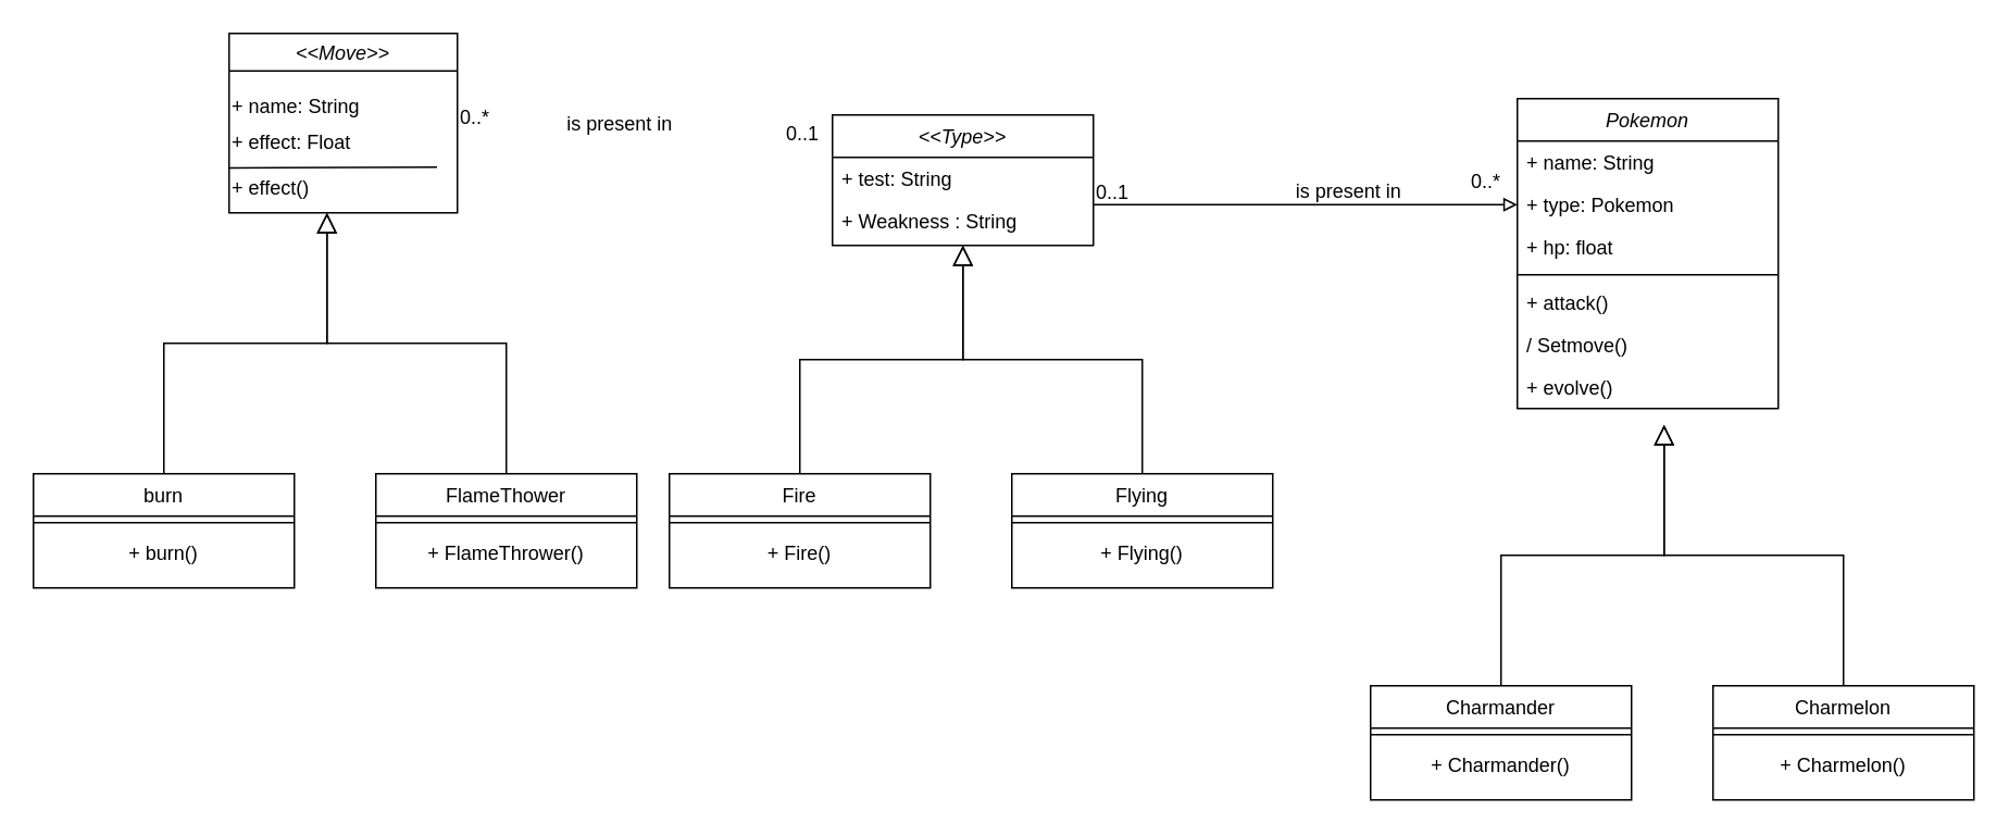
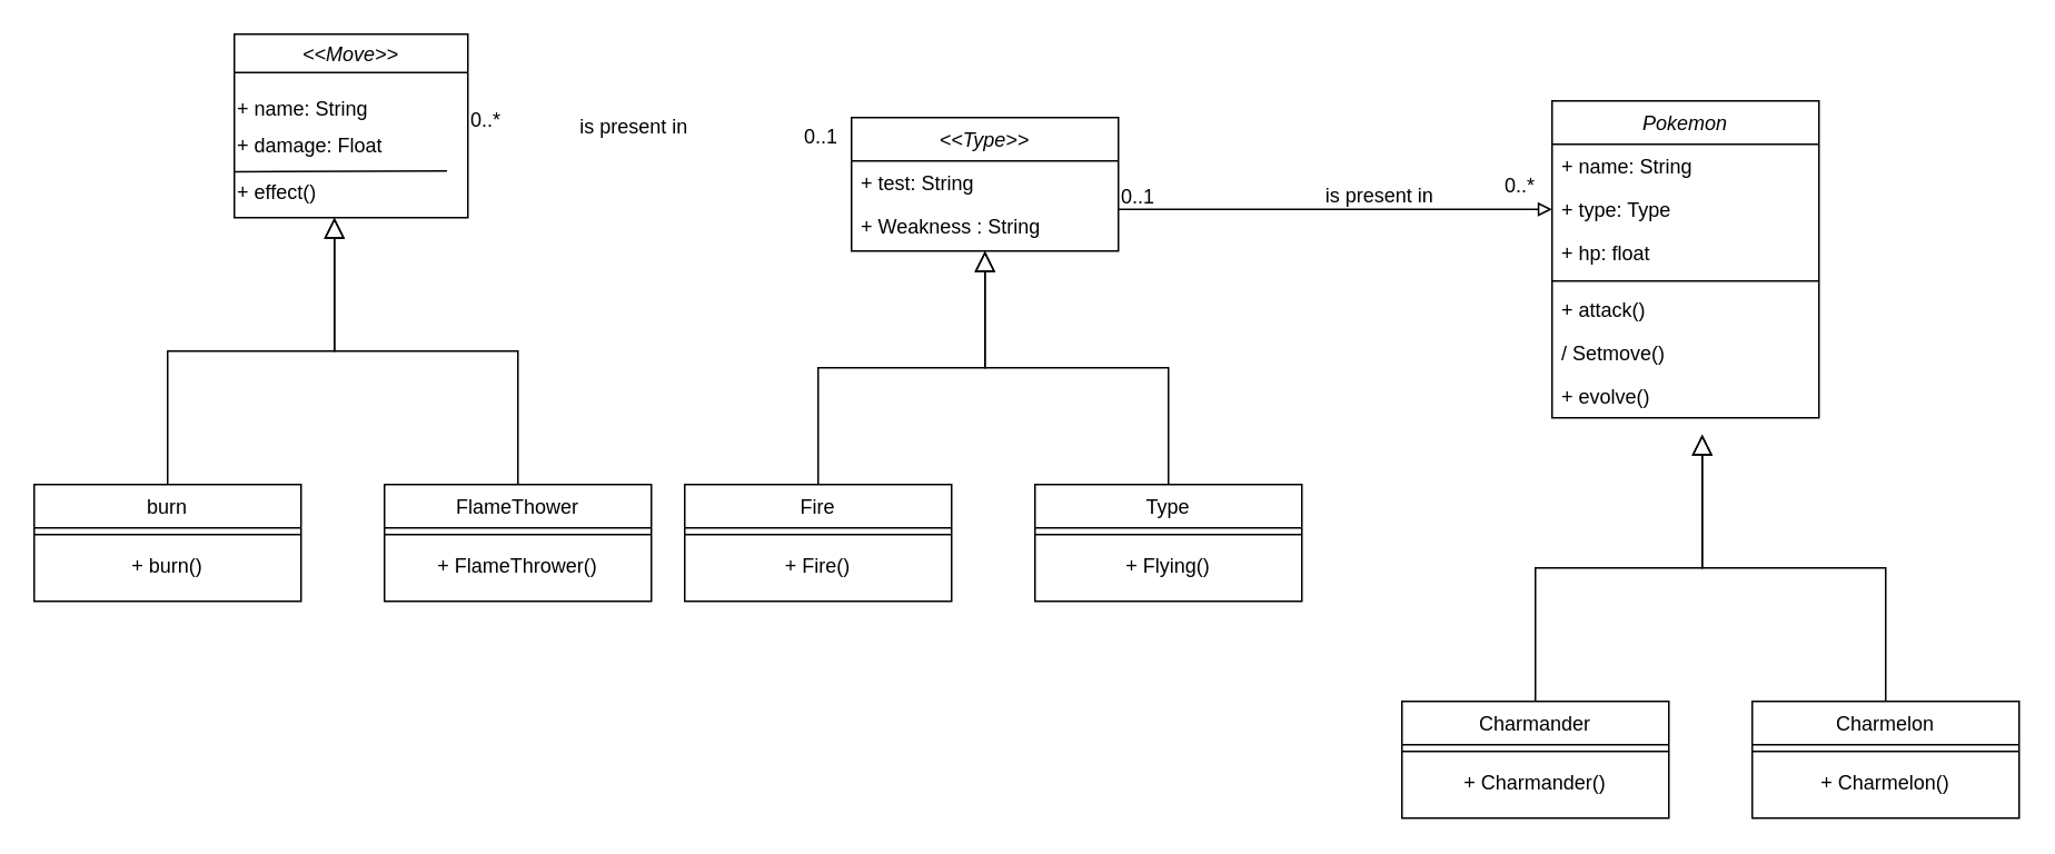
- <mxCell id="27" value="+ effect: Float" style="text;html=1;strokeColor=none;fillColor=none;align=left;verticalAlign=middle;whiteSpace=wrap;rounded=0;" vertex="1" parent="25"><mxGeometry y="52" width="170" height="30" as="geometry" /></mxCell>
+ <mxCell id="27" value="+ damage: Float" style="text;html=1;strokeColor=none;fillColor=none;align=left;verticalAlign=middle;whiteSpace=wrap;rounded=0;" vertex="1" parent="25"><mxGeometry y="52" width="170" height="30" as="geometry" /></mxCell>
- <mxCell id="18" value="+ type: Pokemon" style="text;align=left;verticalAlign=top;spacingLeft=4;spacingRight=4;overflow=hidden;rotatable=0;points=[[0,0.5],[1,0.5]];portConstraint=eastwest;rounded=0;shadow=0;html=0;" vertex="1" parent="16"><mxGeometry y="52" width="160" height="26" as="geometry" /></mxCell>
+ <mxCell id="18" value="+ type: Type" style="text;align=left;verticalAlign=top;spacingLeft=4;spacingRight=4;overflow=hidden;rotatable=0;points=[[0,0.5],[1,0.5]];portConstraint=eastwest;rounded=0;shadow=0;html=0;" vertex="1" parent="16"><mxGeometry y="52" width="160" height="26" as="geometry" /></mxCell>
- <mxCell id="9" value="Flying" style="swimlane;fontStyle=0;align=center;verticalAlign=top;childLayout=stackLayout;horizontal=1;startSize=26;horizontalStack=0;resizeParent=1;resizeLast=0;collapsible=1;marginBottom=0;rounded=0;shadow=0;strokeWidth=1;" parent="1" vertex="1"><mxGeometry x="620" y="290" width="160" height="70" as="geometry"><mxRectangle x="340" y="380" width="170" height="26" as="alternateBounds" /></mxGeometry></mxCell>
+ <mxCell id="9" value="Type" style="swimlane;fontStyle=0;align=center;verticalAlign=top;childLayout=stackLayout;horizontal=1;startSize=26;horizontalStack=0;resizeParent=1;resizeLast=0;collapsible=1;marginBottom=0;rounded=0;shadow=0;strokeWidth=1;" parent="1" vertex="1"><mxGeometry x="620" y="290" width="160" height="70" as="geometry"><mxRectangle x="340" y="380" width="170" height="26" as="alternateBounds" /></mxGeometry></mxCell>
